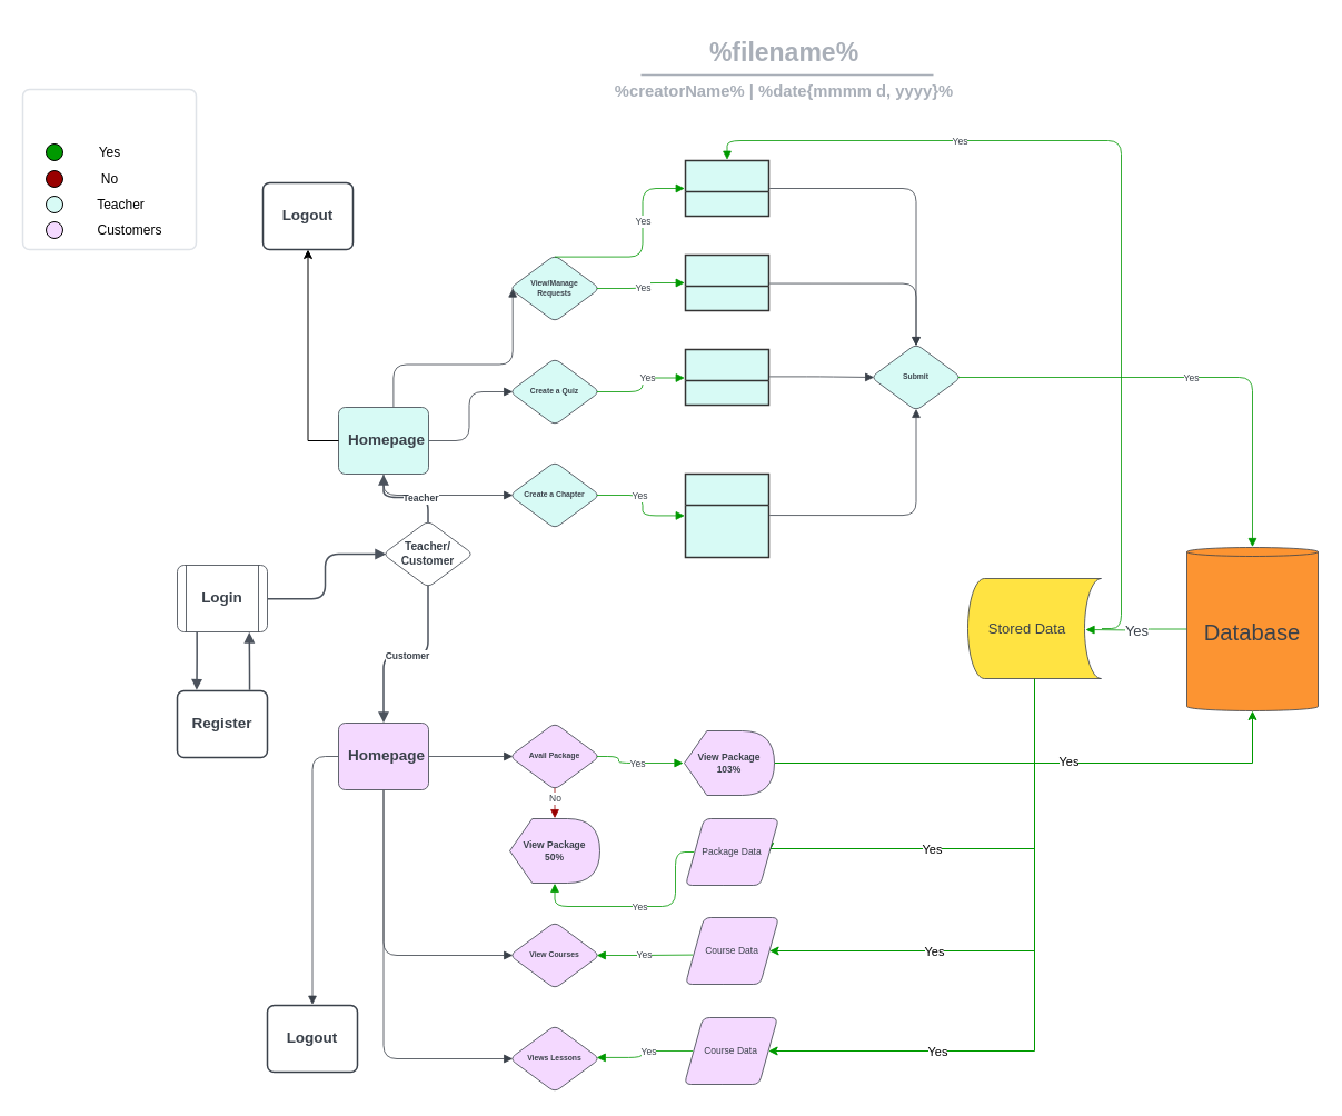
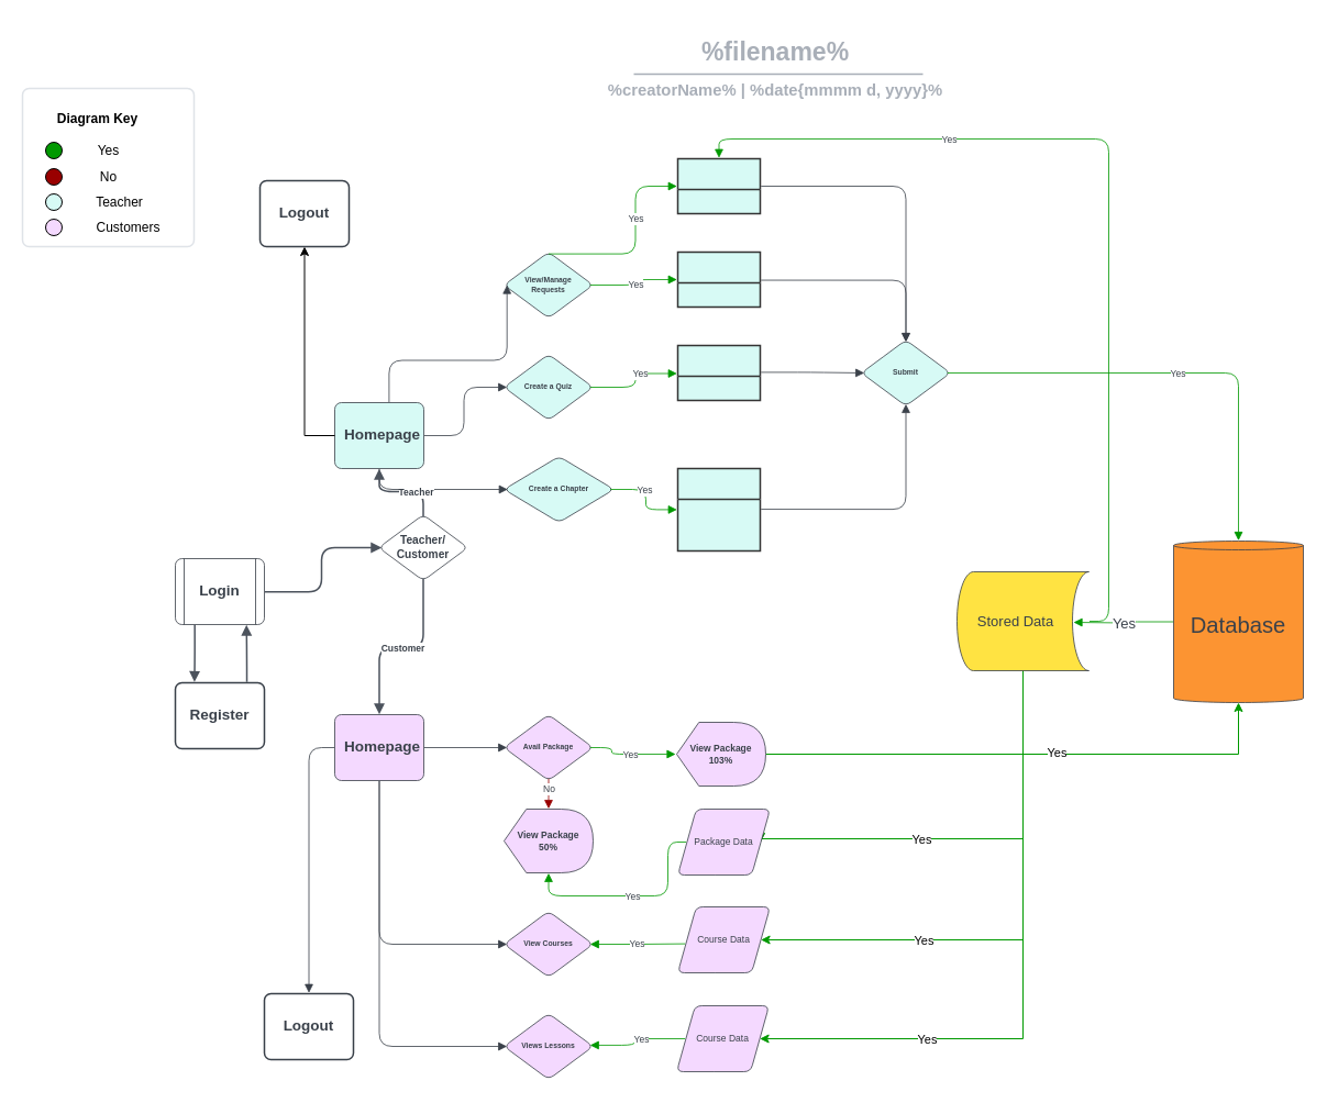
+ <mxCell id="89" value="&lt;b&gt;Diagram Key&lt;/b&gt;" style="text;html=1;strokeColor=none;fillColor=none;align=center;verticalAlign=middle;whiteSpace=wrap;rounded=0;" vertex="1" parent="1"><mxGeometry x="48" y="93" width="81" height="30" as="geometry" /></mxCell>
- <mxCell id="23" value="Create a Chapter" style="html=1;overflow=block;blockSpacing=1;whiteSpace=wrap;rhombus;fontSize=6.8;fontColor=#3a414a;fontStyle=1;align=center;spacing=3.8;verticalAlign=middle;strokeColor=#3a414a;strokeOpacity=100;fillOpacity=100;rounded=1;absoluteArcSize=1;arcSize=12;fillColor=#d7faf5;strokeWidth=0.8;lucidId=TGXKp_l3I_ty;" vertex="1" parent="1"><mxGeometry x="458" y="415" width="81" height="60" as="geometry" /></mxCell>
+ <mxCell id="23" value="Create a Chapter" style="html=1;overflow=block;blockSpacing=1;whiteSpace=wrap;rhombus;fontSize=6.8;fontColor=#3a414a;fontStyle=1;align=center;spacing=3.8;verticalAlign=middle;strokeColor=#3a414a;strokeOpacity=100;fillOpacity=100;rounded=1;absoluteArcSize=1;arcSize=12;fillColor=#d7faf5;strokeWidth=0.8;lucidId=TGXKp_l3I_ty;" vertex="1" parent="1"><mxGeometry x="458" y="415" width="100" height="60" as="geometry" /></mxCell>
